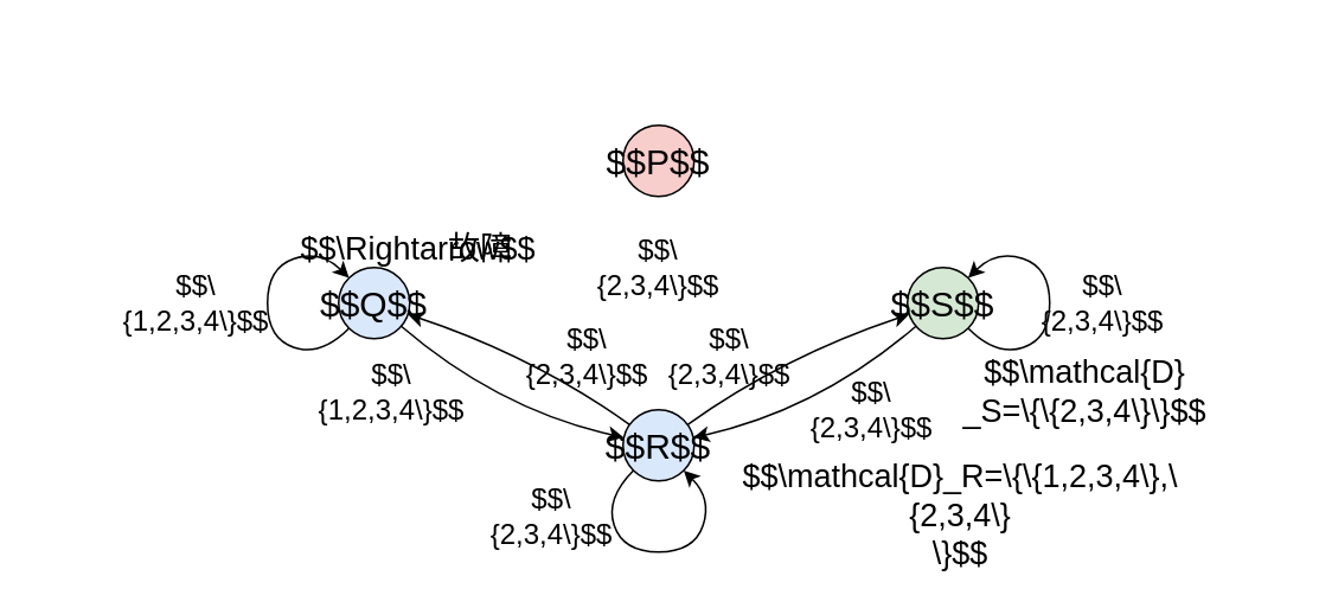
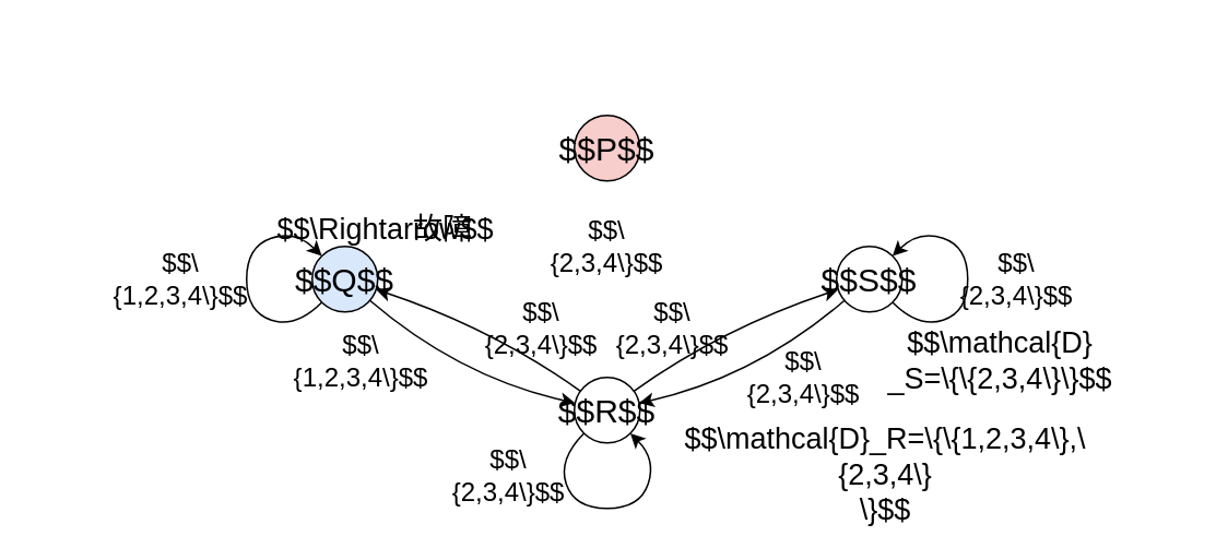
- <mxCell id="7" value="&lt;font style=&quot;font-size: 20px;&quot;&gt;$$S$$&lt;/font&gt;" style="ellipse;whiteSpace=wrap;html=1;aspect=fixed;fillColor=#d5e8d4;" parent="1" vertex="1"><mxGeometry x="510" y="150" width="40" height="40" as="geometry" /></mxCell>
+ <mxCell id="7" value="&lt;font style=&quot;font-size: 20px;&quot;&gt;$$S$$&lt;/font&gt;" style="ellipse;whiteSpace=wrap;html=1;aspect=fixed;" parent="1" vertex="1"><mxGeometry x="510" y="150" width="40" height="40" as="geometry" /></mxCell>
- <mxCell id="6" value="&lt;font style=&quot;font-size: 20px;&quot;&gt;$$R$$&lt;/font&gt;" style="ellipse;whiteSpace=wrap;html=1;aspect=fixed;fillColor=#dae8fc;" parent="1" vertex="1"><mxGeometry x="350" y="230" width="40" height="40" as="geometry" /></mxCell>
+ <mxCell id="6" value="&lt;font style=&quot;font-size: 20px;&quot;&gt;$$R$$&lt;/font&gt;" style="ellipse;whiteSpace=wrap;html=1;aspect=fixed;" parent="1" vertex="1"><mxGeometry x="350" y="230" width="40" height="40" as="geometry" /></mxCell>
